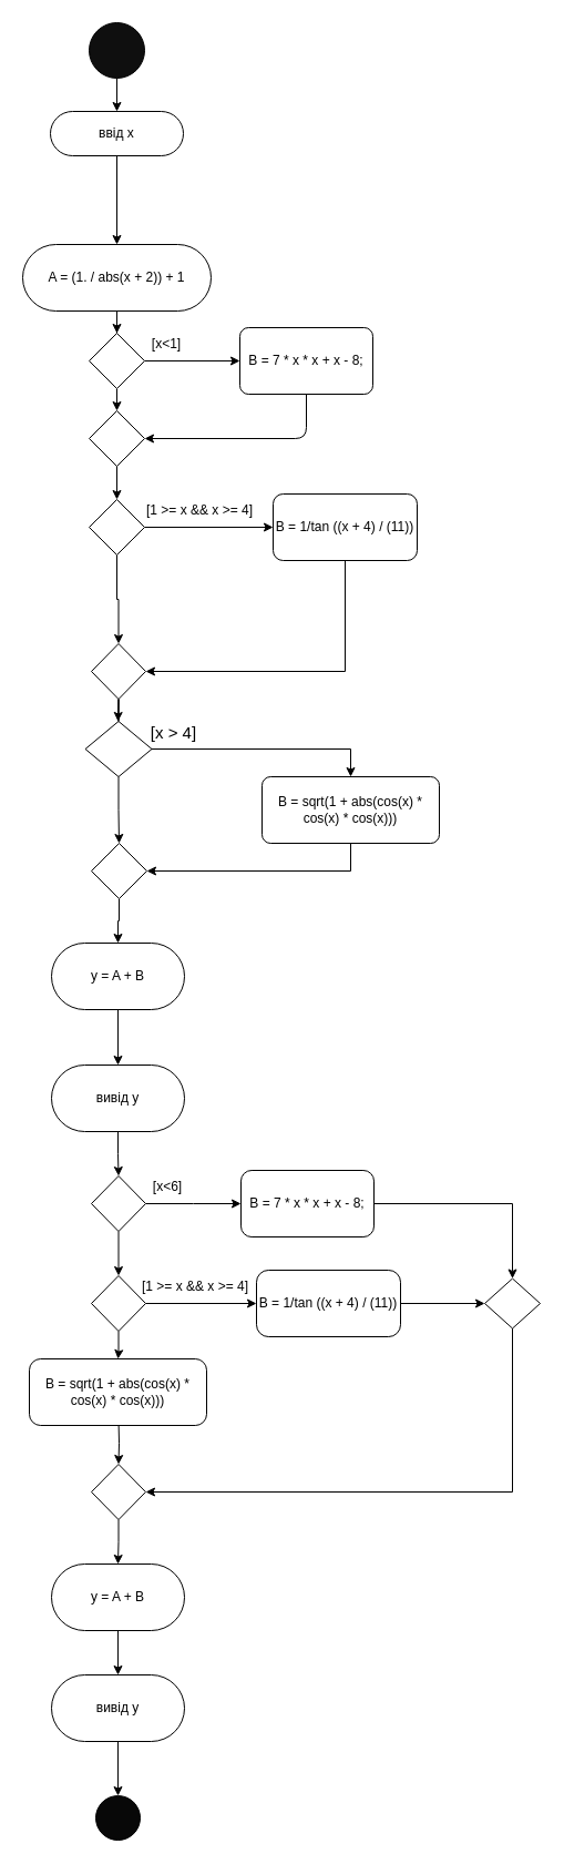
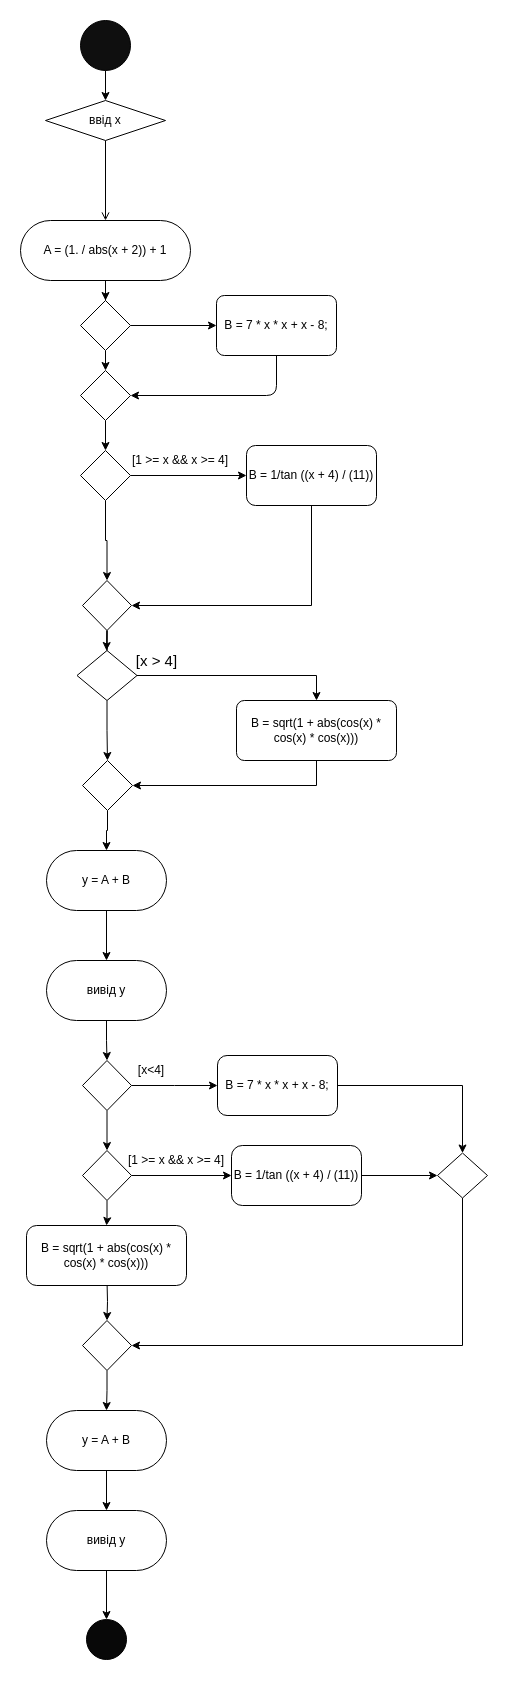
- <mxCell id="5" value="ввід x" style="whiteSpace=wrap;html=1;fillColor=#FFFFFF;rounded=1;arcSize=50;" parent="1" vertex="1"><mxGeometry x="45" y="100" width="120" height="40" as="geometry" /></mxCell>
+ <mxCell id="5" value="ввід x" style="rhombus;whiteSpace=wrap;html=1;fillColor=#FFFFFF;arcSize=50;" parent="1" vertex="1"><mxGeometry x="45" y="100" width="120" height="40" as="geometry" /></mxCell>
- <mxCell id="4" value="" style="edgeStyle=orthogonalEdgeStyle;rounded=0;orthogonalLoop=1;jettySize=auto;html=1;" parent="1" source="5" target="7" edge="1"><mxGeometry relative="1" as="geometry" /></mxCell>
+ <mxCell id="4" value="" style="edgeStyle=orthogonalEdgeStyle;rounded=0;orthogonalLoop=1;jettySize=auto;html=1;endArrow=open;" parent="1" source="5" target="7" edge="1"><mxGeometry relative="1" as="geometry" /></mxCell>
- <mxCell id="12" value="[x&amp;lt;1]" style="text;html=1;strokeColor=none;fillColor=none;align=center;verticalAlign=middle;whiteSpace=wrap;rounded=0;" parent="1" vertex="1"><mxGeometry x="130" y="300" width="40" height="20" as="geometry" /></mxCell>
- <mxCell id="40" value="[x&amp;lt;6]" style="text;html=1;strokeColor=none;fillColor=none;align=center;verticalAlign=middle;whiteSpace=wrap;rounded=0;" parent="1" vertex="1"><mxGeometry x="131" y="1060" width="40" height="20" as="geometry" /></mxCell>
+ <mxCell id="40" value="[x&amp;lt;4]" style="text;html=1;strokeColor=none;fillColor=none;align=center;verticalAlign=middle;whiteSpace=wrap;rounded=0;" parent="1" vertex="1"><mxGeometry x="131" y="1060" width="40" height="20" as="geometry" /></mxCell>
